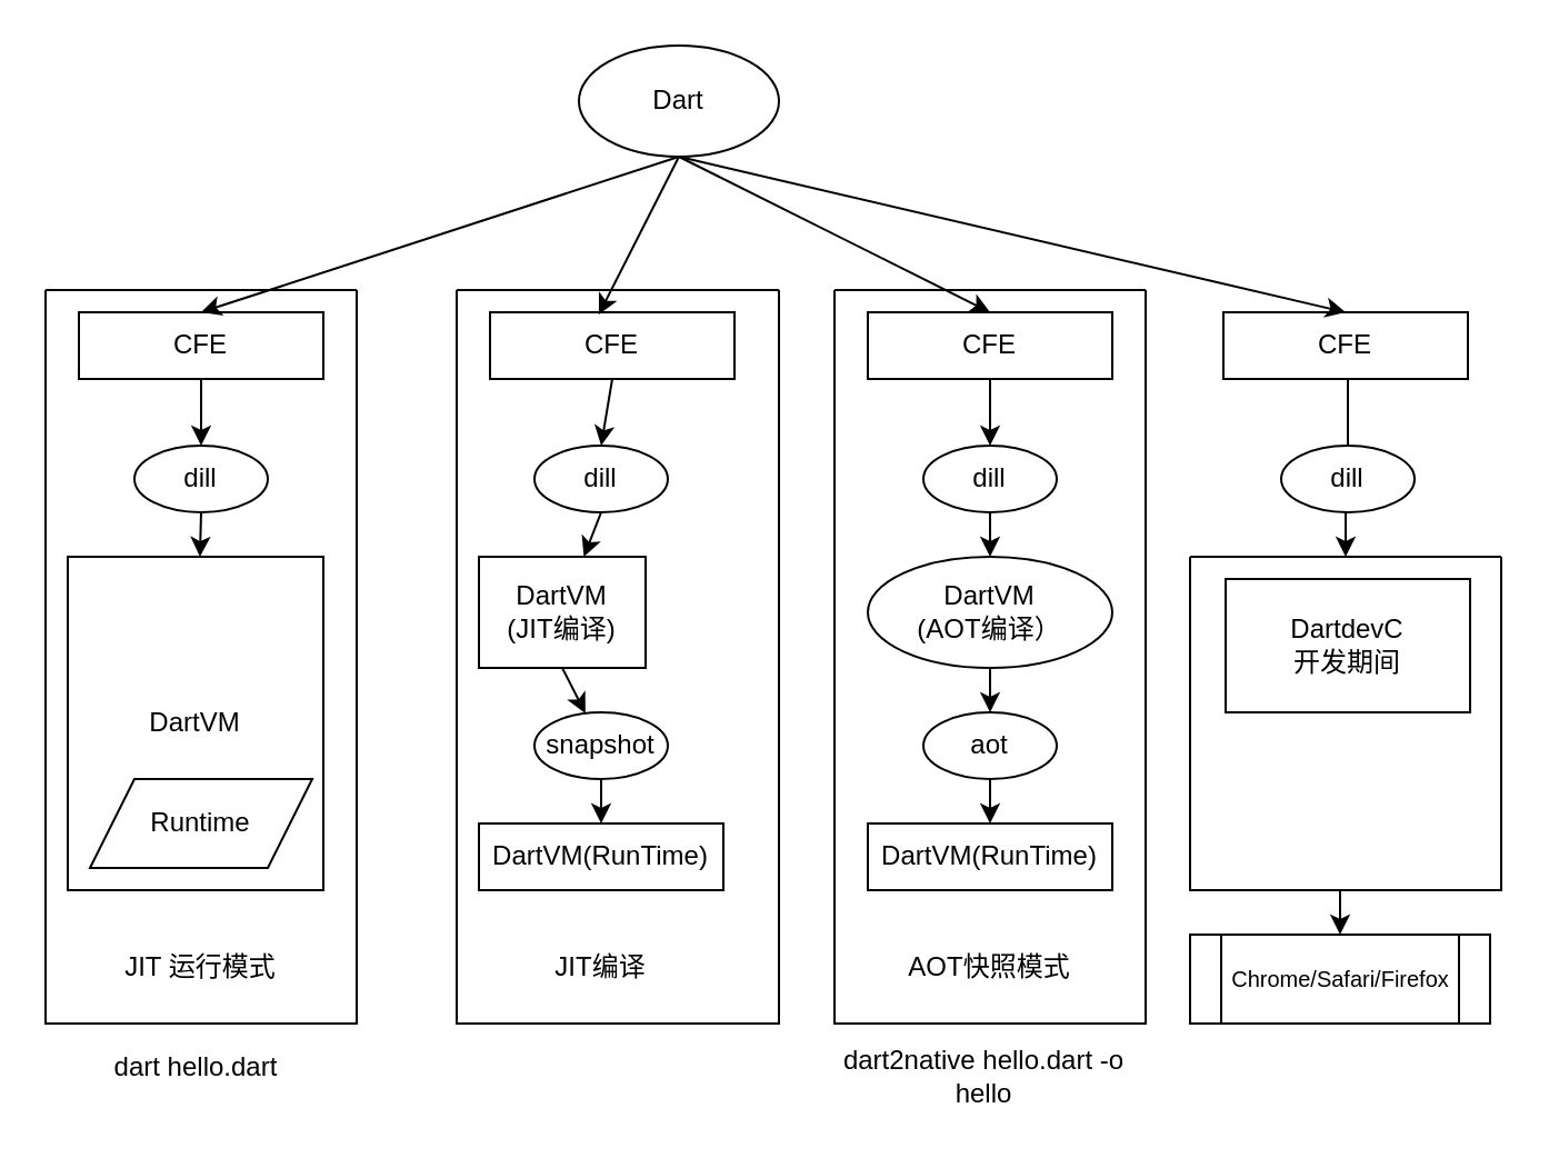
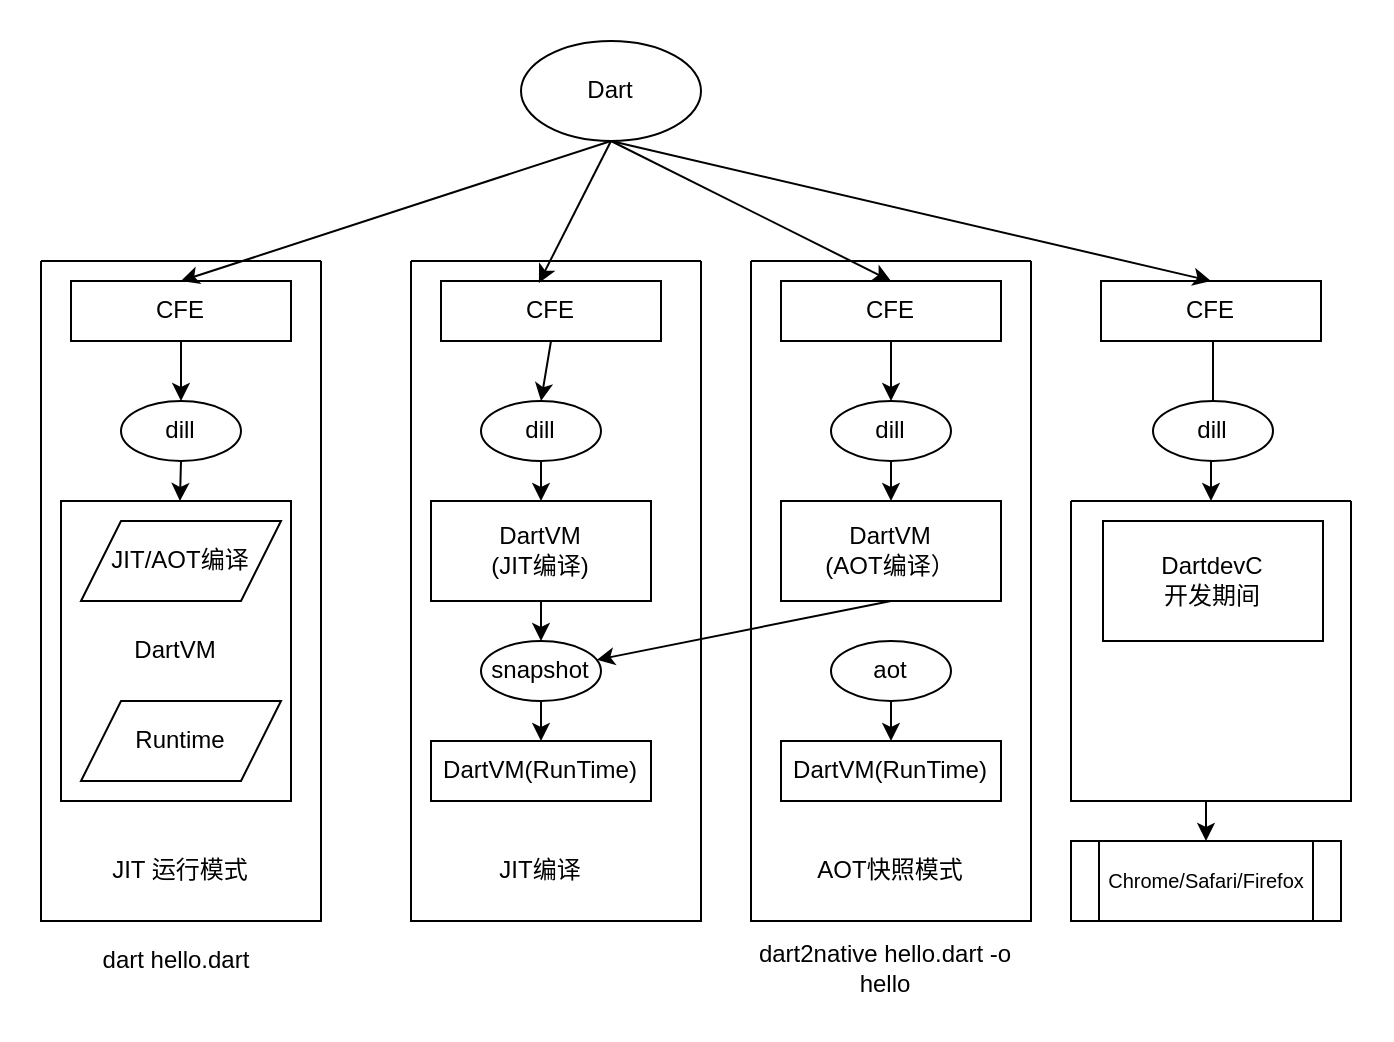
- <mxCell id="12" value="DartVM&lt;br&gt;(JIT编译)" style="rounded=0;whiteSpace=wrap;html=1;" vertex="1" parent="1"><mxGeometry x="215" y="250" width="75" height="50" as="geometry" /></mxCell>
+ <mxCell id="12" value="DartVM&lt;br&gt;(JIT编译)" style="rounded=0;whiteSpace=wrap;html=1;" vertex="1" parent="1"><mxGeometry x="215" y="250" width="110" height="50" as="geometry" /></mxCell>
- <mxCell id="20" value="DartVM&lt;br&gt;(AOT编译）" style="ellipse;whiteSpace=wrap;html=1;" vertex="1" parent="1"><mxGeometry x="390" y="250" width="110" height="50" as="geometry" /></mxCell>
+ <mxCell id="20" value="DartVM&lt;br&gt;(AOT编译）" style="rounded=0;whiteSpace=wrap;html=1;" vertex="1" parent="1"><mxGeometry x="390" y="250" width="110" height="50" as="geometry" /></mxCell>
+ <mxCell id="38" value="JIT/AOT编译" style="shape=parallelogram;perimeter=parallelogramPerimeter;whiteSpace=wrap;html=1;fixedSize=1;" vertex="1" parent="1"><mxGeometry x="40" y="260" width="100" height="40" as="geometry" /></mxCell>
- <mxCell id="29" value="" style="endArrow=classic;html=1;rounded=0;exitX=0.5;exitY=1;exitDx=0;exitDy=0;" edge="1" parent="1" source="20" target="22"><mxGeometry width="50" height="50" relative="1" as="geometry"><mxPoint x="440" y="270" as="sourcePoint" /><mxPoint x="490" y="220" as="targetPoint" /></mxGeometry></mxCell>
+ <mxCell id="29" value="" style="endArrow=classic;html=1;rounded=0;exitX=0.5;exitY=1;exitDx=0;exitDy=0;" edge="1" parent="1" source="20" target="16"><mxGeometry width="50" height="50" relative="1" as="geometry"><mxPoint x="440" y="270" as="sourcePoint" /><mxPoint x="490" y="220" as="targetPoint" /></mxGeometry></mxCell>
